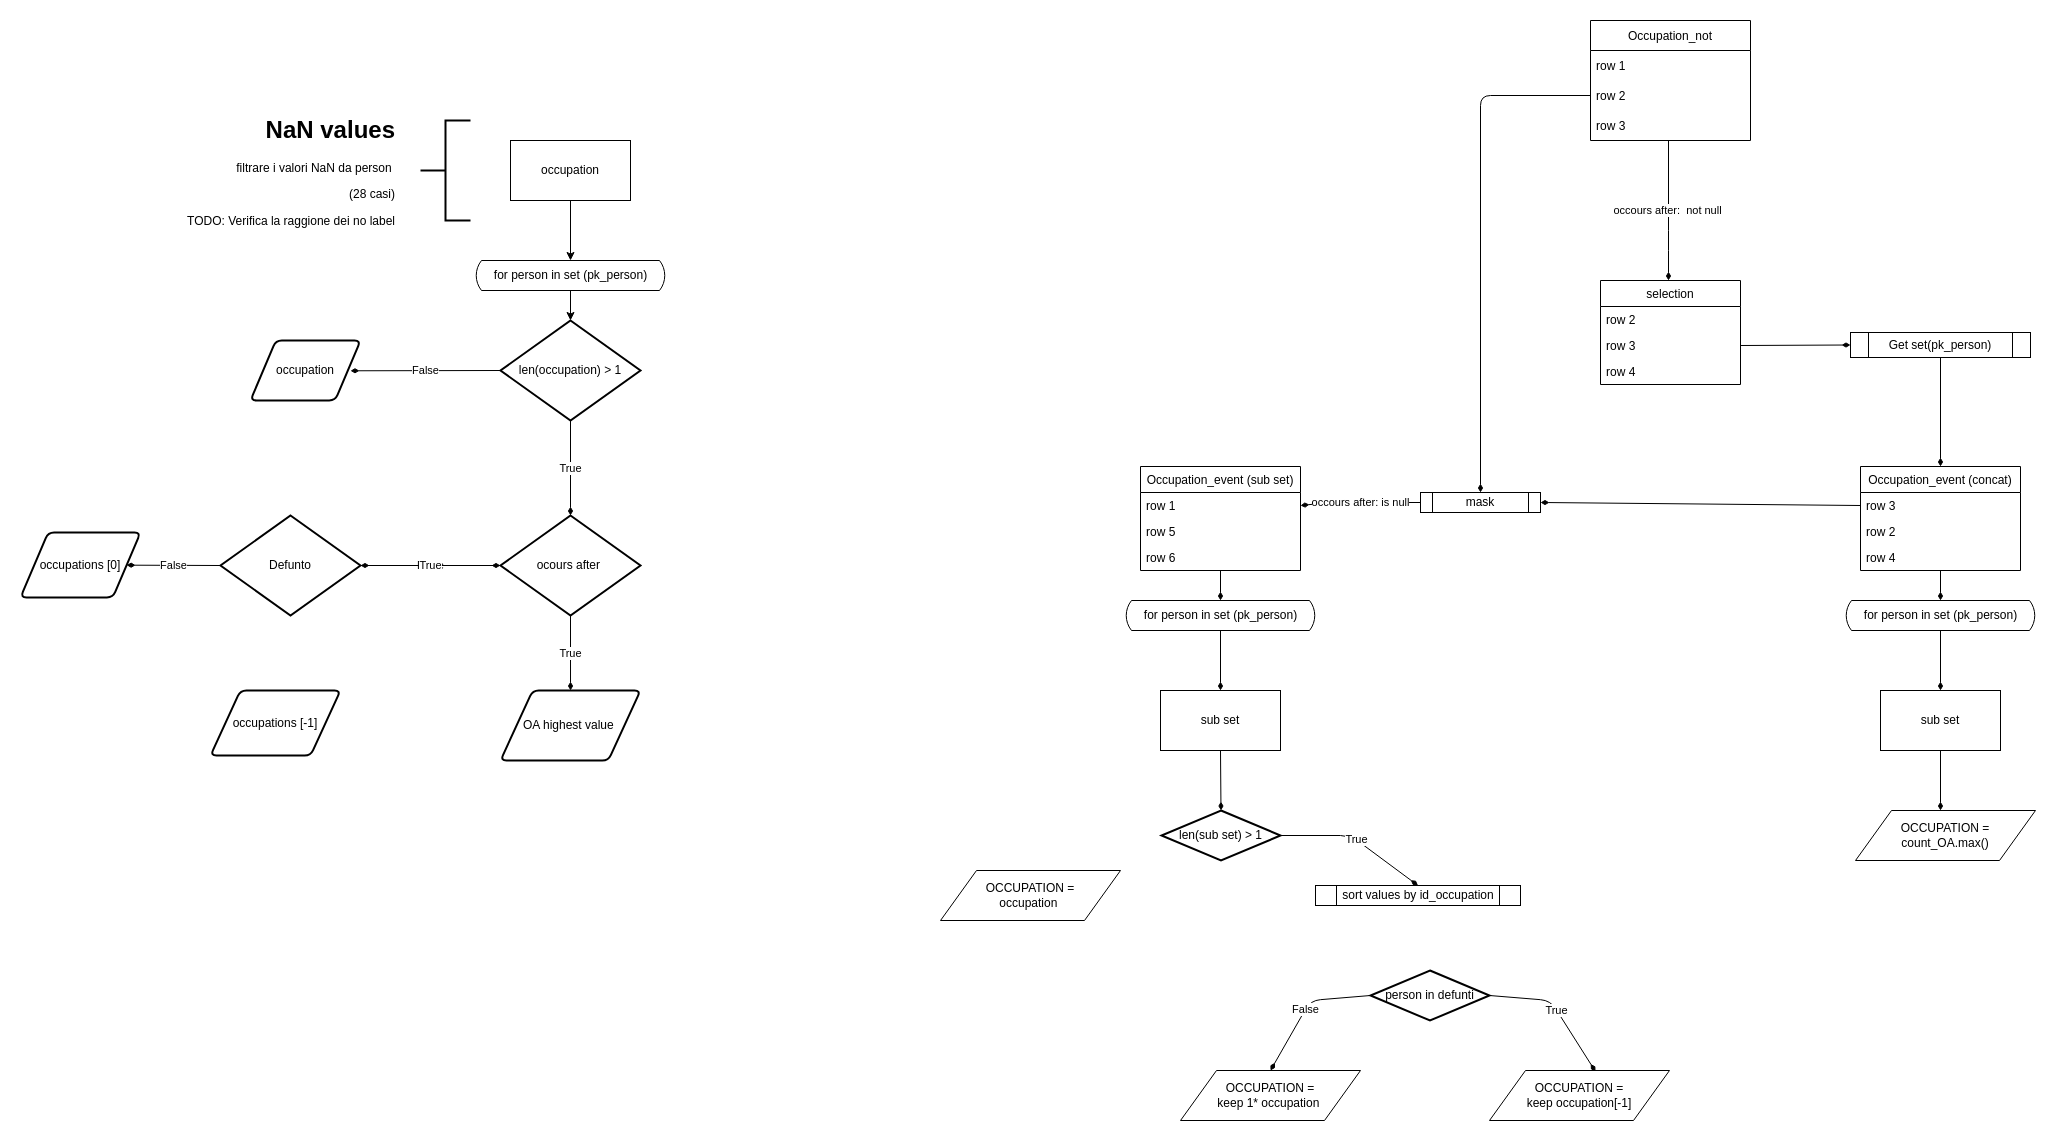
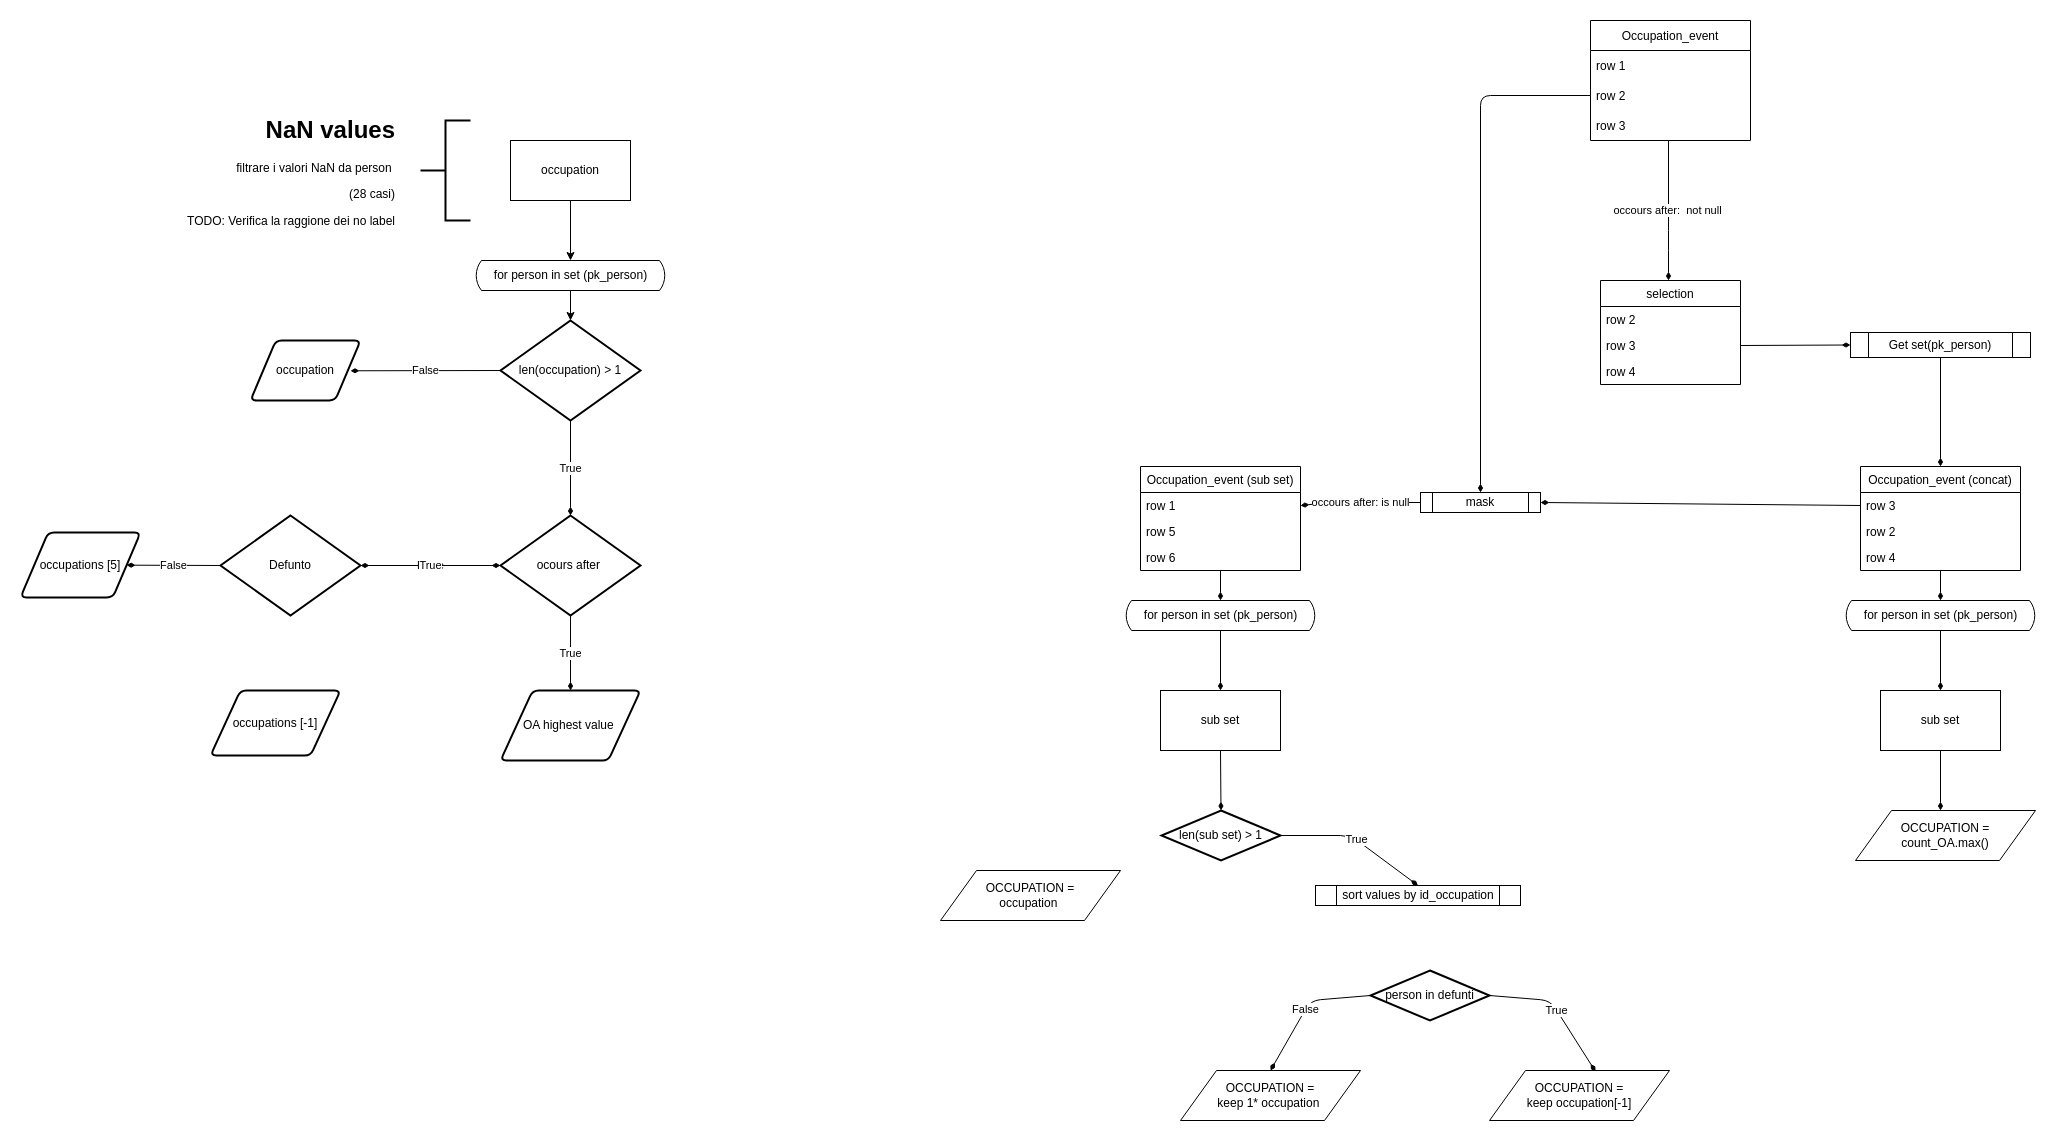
- <mxCell id="2" value="Occupation_not" style="swimlane;fontStyle=0;childLayout=stackLayout;horizontal=1;startSize=30;horizontalStack=0;resizeParent=1;resizeParentMax=0;resizeLast=0;collapsible=1;marginBottom=0;" parent="1" vertex="1"><mxGeometry x="1590" y="20" width="160" height="120" as="geometry"><mxRectangle x="360" y="10" width="130" height="30" as="alternateBounds" /></mxGeometry></mxCell>
+ <mxCell id="2" value="Occupation_event" style="swimlane;fontStyle=0;childLayout=stackLayout;horizontal=1;startSize=30;horizontalStack=0;resizeParent=1;resizeParentMax=0;resizeLast=0;collapsible=1;marginBottom=0;" parent="1" vertex="1"><mxGeometry x="1590" y="20" width="160" height="120" as="geometry"><mxRectangle x="360" y="10" width="130" height="30" as="alternateBounds" /></mxGeometry></mxCell>
- <mxCell id="50" value="occupations [0]" style="shape=parallelogram;html=1;strokeWidth=2;perimeter=parallelogramPerimeter;whiteSpace=wrap;rounded=1;arcSize=12;size=0.23;" parent="1" vertex="1"><mxGeometry x="20" y="532" width="120" height="65" as="geometry" /></mxCell>
+ <mxCell id="50" value="occupations [5]" style="shape=parallelogram;html=1;strokeWidth=2;perimeter=parallelogramPerimeter;whiteSpace=wrap;rounded=1;arcSize=12;size=0.23;" parent="1" vertex="1"><mxGeometry x="20" y="532" width="120" height="65" as="geometry" /></mxCell>
